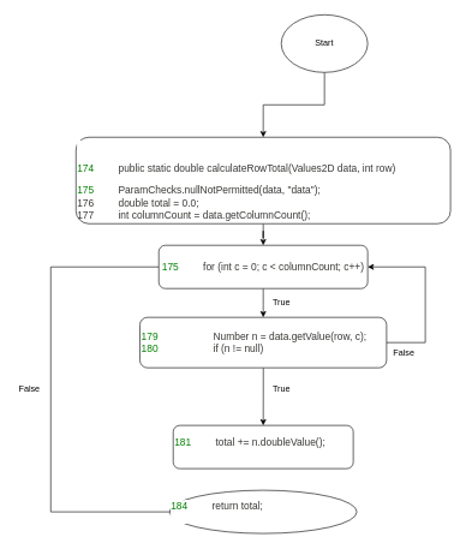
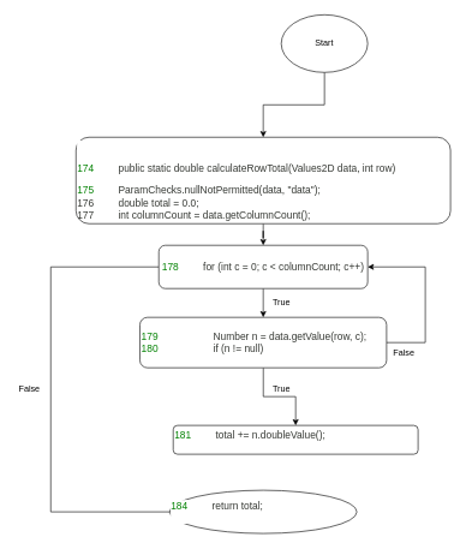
- <mxCell id="13" value="&lt;span class=&quot;source-line-no&quot; style=&quot;font-size: 14px ; text-align: left ; color: green ; padding: 0px 30px 0px 0px&quot;&gt;175&lt;/span&gt;&lt;span id=&quot;line-178&quot; style=&quot;color: rgb(53 , 56 , 51) ; font-size: 14px ; text-align: left&quot;&gt;&amp;nbsp;for (int c = 0; c &amp;lt; columnCount; c++)&lt;/span&gt;" style="rounded=1;whiteSpace=wrap;html=1;fontFamily=Helvetica;fontSize=12;fontColor=default;strokeColor=default;fillColor=default;" parent="1" vertex="1"><mxGeometry x="220" y="340" width="290" height="60" as="geometry" /></mxCell>
+ <mxCell id="13" value="&lt;span class=&quot;source-line-no&quot; style=&quot;font-size: 14px ; text-align: left ; color: green ; padding: 0px 30px 0px 0px&quot;&gt;178&lt;/span&gt;&lt;span id=&quot;line-178&quot; style=&quot;color: rgb(53 , 56 , 51) ; font-size: 14px ; text-align: left&quot;&gt;&amp;nbsp;for (int c = 0; c &amp;lt; columnCount; c++)&lt;/span&gt;" style="rounded=1;whiteSpace=wrap;html=1;fontFamily=Helvetica;fontSize=12;fontColor=default;strokeColor=default;fillColor=default;" parent="1" vertex="1"><mxGeometry x="220" y="340" width="290" height="60" as="geometry" /></mxCell>
- <mxCell id="9" value="&lt;div style=&quot;font-size: 14px; color: rgb(53, 56, 51); background-color: rgb(255, 255, 255);&quot;&gt;&lt;span class=&quot;source-line-no&quot; style=&quot;color: green ; padding: 0px 30px 0px 0px&quot;&gt;181&lt;/span&gt;&lt;span id=&quot;line-181&quot;&gt;                total += n.doubleValue();&lt;/span&gt;&lt;br&gt;&lt;/div&gt;&lt;div&gt;&lt;span&gt;&lt;br&gt;&lt;/span&gt;&lt;/div&gt;" style="rounded=1;whiteSpace=wrap;html=1;fontFamily=Helvetica;fontSize=12;fontColor=default;strokeColor=default;fillColor=default;align=left;" parent="1" vertex="1"><mxGeometry x="240" y="590" width="250" height="60" as="geometry" /></mxCell>
+ <mxCell id="9" value="&lt;div style=&quot;font-size: 14px; color: rgb(53, 56, 51); background-color: rgb(255, 255, 255);&quot;&gt;&lt;span class=&quot;source-line-no&quot; style=&quot;color: green ; padding: 0px 30px 0px 0px&quot;&gt;181&lt;/span&gt;&lt;span id=&quot;line-181&quot;&gt;                total += n.doubleValue();&lt;/span&gt;&lt;br&gt;&lt;/div&gt;&lt;div&gt;&lt;span&gt;&lt;br&gt;&lt;/span&gt;&lt;/div&gt;" style="rounded=1;whiteSpace=wrap;html=1;fontFamily=Helvetica;fontSize=12;fontColor=default;strokeColor=default;fillColor=default;align=left;" parent="1" vertex="1"><mxGeometry x="240" y="590" width="340" height="40" as="geometry" /></mxCell>
